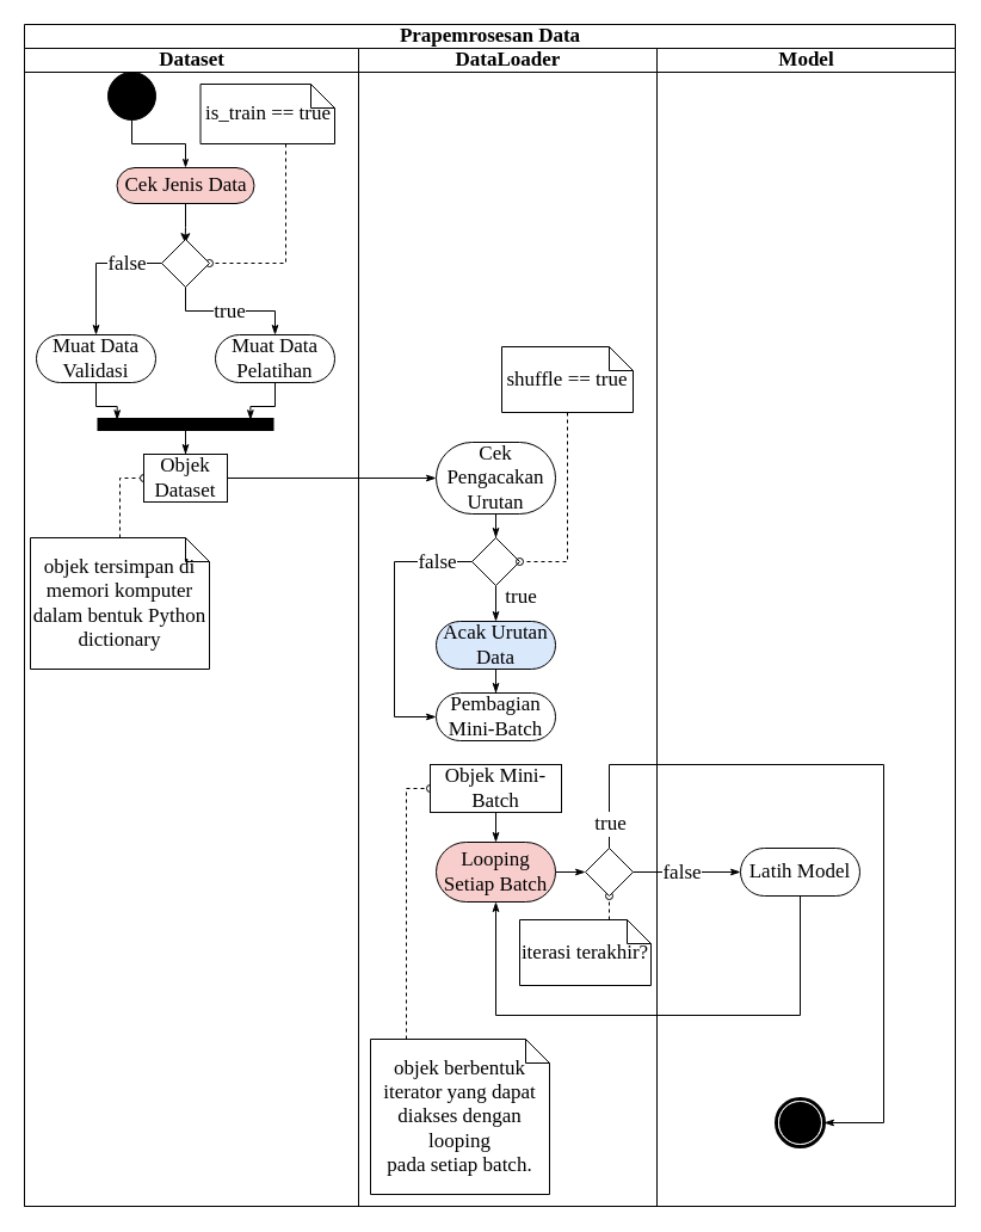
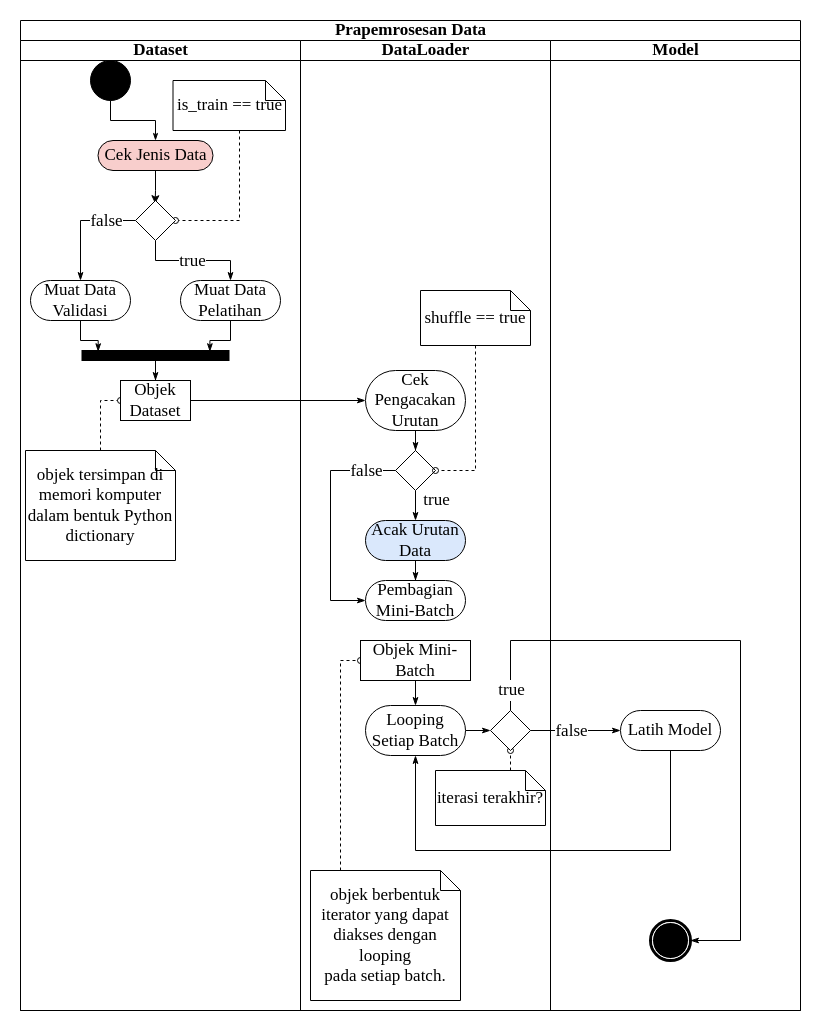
- <mxCell id="22" value="&lt;div style=&quot;font-size: 17px;&quot;&gt;is_train == true&lt;/div&gt;" style="shape=note;whiteSpace=wrap;html=1;rounded=0;shadow=0;comic=0;labelBackgroundColor=none;strokeWidth=1;fontFamily=Times New Roman;fontSize=17;align=center;size=20;" parent="3" vertex="1"><mxGeometry x="147.5" y="30" width="112.5" height="50" as="geometry" /></mxCell>
+ <mxCell id="22" value="&lt;div style=&quot;font-size: 17px;&quot;&gt;is_train == true&lt;/div&gt;" style="shape=note;whiteSpace=wrap;html=1;rounded=0;shadow=0;comic=0;labelBackgroundColor=none;strokeWidth=1;fontFamily=Times New Roman;fontSize=17;align=center;size=20;" parent="3" vertex="1"><mxGeometry x="152.5" y="40" width="112.5" height="50" as="geometry" /></mxCell>
- <mxCell id="39" value="Looping Setiap Batch" style="rounded=1;whiteSpace=wrap;html=1;shadow=0;comic=0;labelBackgroundColor=none;strokeWidth=1;fontFamily=Times New Roman;fontSize=17;align=center;arcSize=50;fillColor=#f8cecc;" parent="24" vertex="1"><mxGeometry x="65" y="665" width="100" height="50" as="geometry" /></mxCell>
+ <mxCell id="39" value="Looping Setiap Batch" style="rounded=1;whiteSpace=wrap;html=1;shadow=0;comic=0;labelBackgroundColor=none;strokeWidth=1;fontFamily=Times New Roman;fontSize=17;align=center;arcSize=50;" parent="24" vertex="1"><mxGeometry x="65" y="665" width="100" height="50" as="geometry" /></mxCell>
